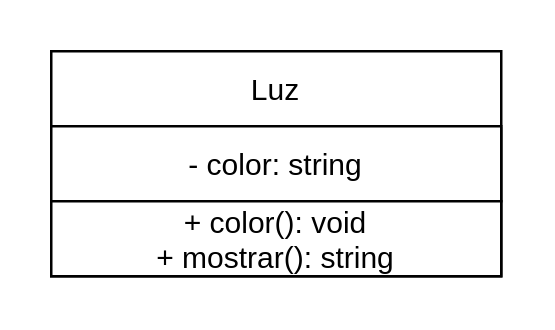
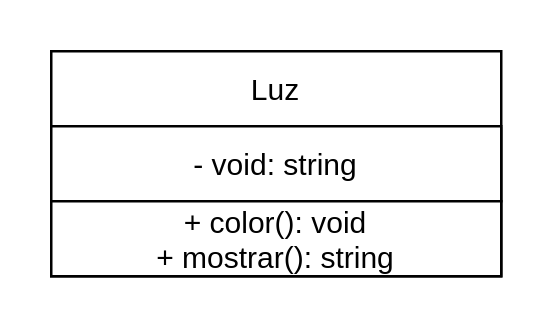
- <mxCell id="3" value="- color: string" style="shape=rectangle;" vertex="1" parent="2"><mxGeometry y="30" width="180" height="30" as="geometry" /></mxCell>
+ <mxCell id="3" value="- void: string" style="shape=rectangle;" vertex="1" parent="2"><mxGeometry y="30" width="180" height="30" as="geometry" /></mxCell>
